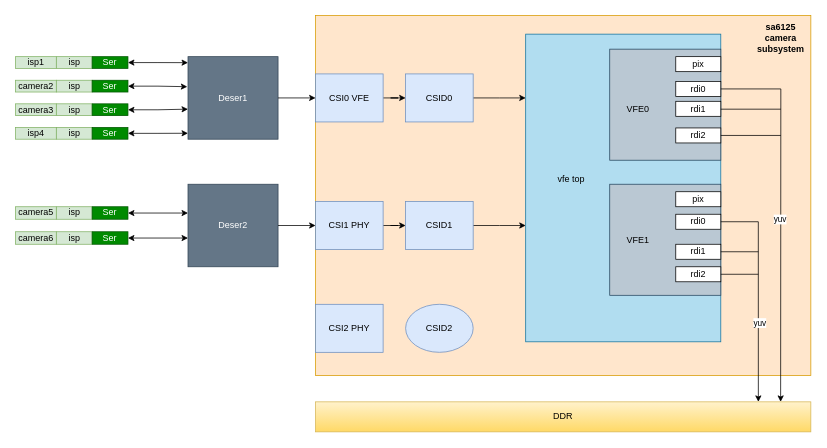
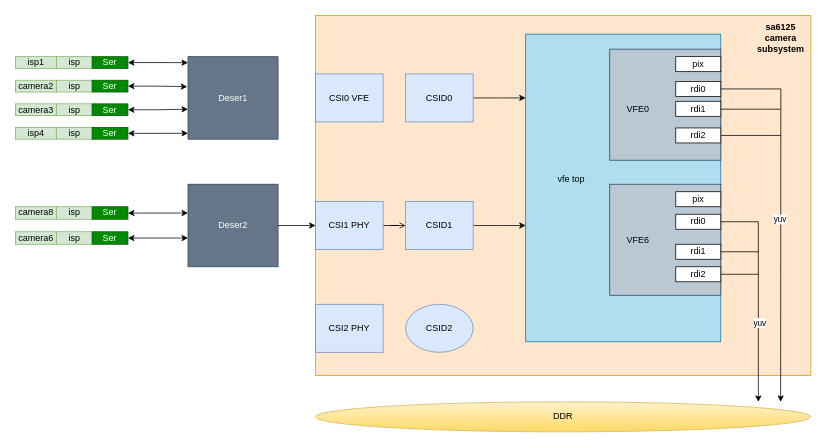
- <mxCell id="44" value="" style="edgeStyle=orthogonalEdgeStyle;rounded=0;orthogonalLoop=1;jettySize=auto;html=1;startArrow=none;startFill=0;" edge="1" parent="1" source="14" target="35"><mxGeometry relative="1" as="geometry" /></mxCell>
- <mxCell id="34" value="" style="edgeStyle=orthogonalEdgeStyle;rounded=0;orthogonalLoop=1;jettySize=auto;html=1;startArrow=none;startFill=0;" edge="1" parent="1" source="35" target="40"><mxGeometry relative="1" as="geometry" /></mxCell>
- <mxCell id="5" value="camera5" style="rounded=0;whiteSpace=wrap;html=1;fillColor=#d5e8d4;strokeColor=#82b366;container=0;" vertex="1" parent="4"><mxGeometry width="54.545" height="16.667" as="geometry" /></mxCell>
+ <mxCell id="5" value="camera8" style="rounded=0;whiteSpace=wrap;html=1;fillColor=#d5e8d4;strokeColor=#82b366;container=0;" vertex="1" parent="4"><mxGeometry width="54.545" height="16.667" as="geometry" /></mxCell>
- <mxCell id="36" value="" style="edgeStyle=orthogonalEdgeStyle;rounded=0;orthogonalLoop=1;jettySize=auto;html=1;startArrow=none;startFill=0;" edge="1" parent="1" source="37" target="42"><mxGeometry relative="1" as="geometry" /></mxCell>
+ <mxCell id="36" value="" style="edgeStyle=orthogonalEdgeStyle;rounded=0;orthogonalLoop=1;jettySize=auto;html=1;startArrow=none;startFill=0;endArrow=open;" edge="1" parent="1" source="37" target="42"><mxGeometry relative="1" as="geometry" /></mxCell>
- <mxCell id="60" value="VFE1" style="text;html=1;strokeColor=none;fillColor=none;align=center;verticalAlign=middle;whiteSpace=wrap;rounded=0;" vertex="1" parent="46"><mxGeometry x="120" y="260" width="60" height="30" as="geometry" /></mxCell>
+ <mxCell id="60" value="VFE6" style="text;html=1;strokeColor=none;fillColor=none;align=center;verticalAlign=middle;whiteSpace=wrap;rounded=0;" vertex="1" parent="46"><mxGeometry x="120" y="260" width="60" height="30" as="geometry" /></mxCell>
- <mxCell id="61" value="DDR" style="rounded=0;whiteSpace=wrap;html=1;fillColor=#fff2cc;gradientColor=#ffd966;strokeColor=#d6b656;" vertex="1" parent="1"><mxGeometry x="420" y="535" width="660" height="40" as="geometry" /></mxCell>
+ <mxCell id="61" value="DDR" style="ellipse;whiteSpace=wrap;html=1;fillColor=#fff2cc;gradientColor=#ffd966;strokeColor=#d6b656;" vertex="1" parent="1"><mxGeometry x="420" y="535" width="660" height="40" as="geometry" /></mxCell>
